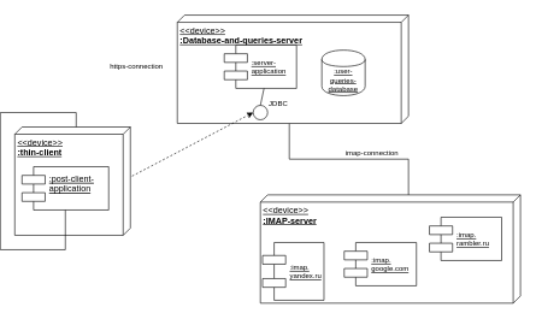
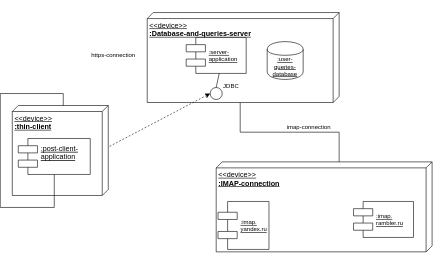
- <mxCell id="15" value="&lt;div&gt;&amp;lt;&amp;lt;device&amp;gt;&amp;gt;&lt;/div&gt;&lt;div&gt;&lt;b&gt;:IMAP-server&lt;/b&gt;&lt;br&gt;&lt;/div&gt;" style="verticalAlign=top;align=left;spacingTop=8;spacingLeft=2;spacingRight=12;shape=cube;size=10;direction=south;fontStyle=4;html=1;" parent="1" vertex="1"><mxGeometry x="360" y="269" width="360" height="150" as="geometry" /></mxCell>
+ <mxCell id="15" value="&lt;div&gt;&amp;lt;&amp;lt;device&amp;gt;&amp;gt;&lt;/div&gt;&lt;div&gt;&lt;b&gt;:IMAP-connection&lt;/b&gt;&lt;br&gt;&lt;/div&gt;" style="verticalAlign=top;align=left;spacingTop=8;spacingLeft=2;spacingRight=12;shape=cube;size=10;direction=south;fontStyle=4;html=1;" parent="1" vertex="1"><mxGeometry x="360" y="269" width="360" height="150" as="geometry" /></mxCell>
- <mxCell id="19" value=":imap.&#10;rambler.ru" style="shape=component;align=left;spacingLeft=36;fontSize=10;fontStyle=4" parent="1" vertex="1"><mxGeometry x="594" y="300" width="100" height="60" as="geometry" /></mxCell>
+ <mxCell id="19" value=":imap.&#10;rambler.ru" style="shape=component;align=left;spacingLeft=36;fontSize=10;fontStyle=4" parent="1" vertex="1"><mxGeometry x="589" y="335" width="100" height="60" as="geometry" /></mxCell>
- <mxCell id="18" value=":imap.&#10;google.com" style="shape=component;align=left;spacingLeft=36;fontSize=10;fontStyle=4" parent="1" vertex="1"><mxGeometry x="476" y="335" width="100" height="60" as="geometry" /></mxCell>
